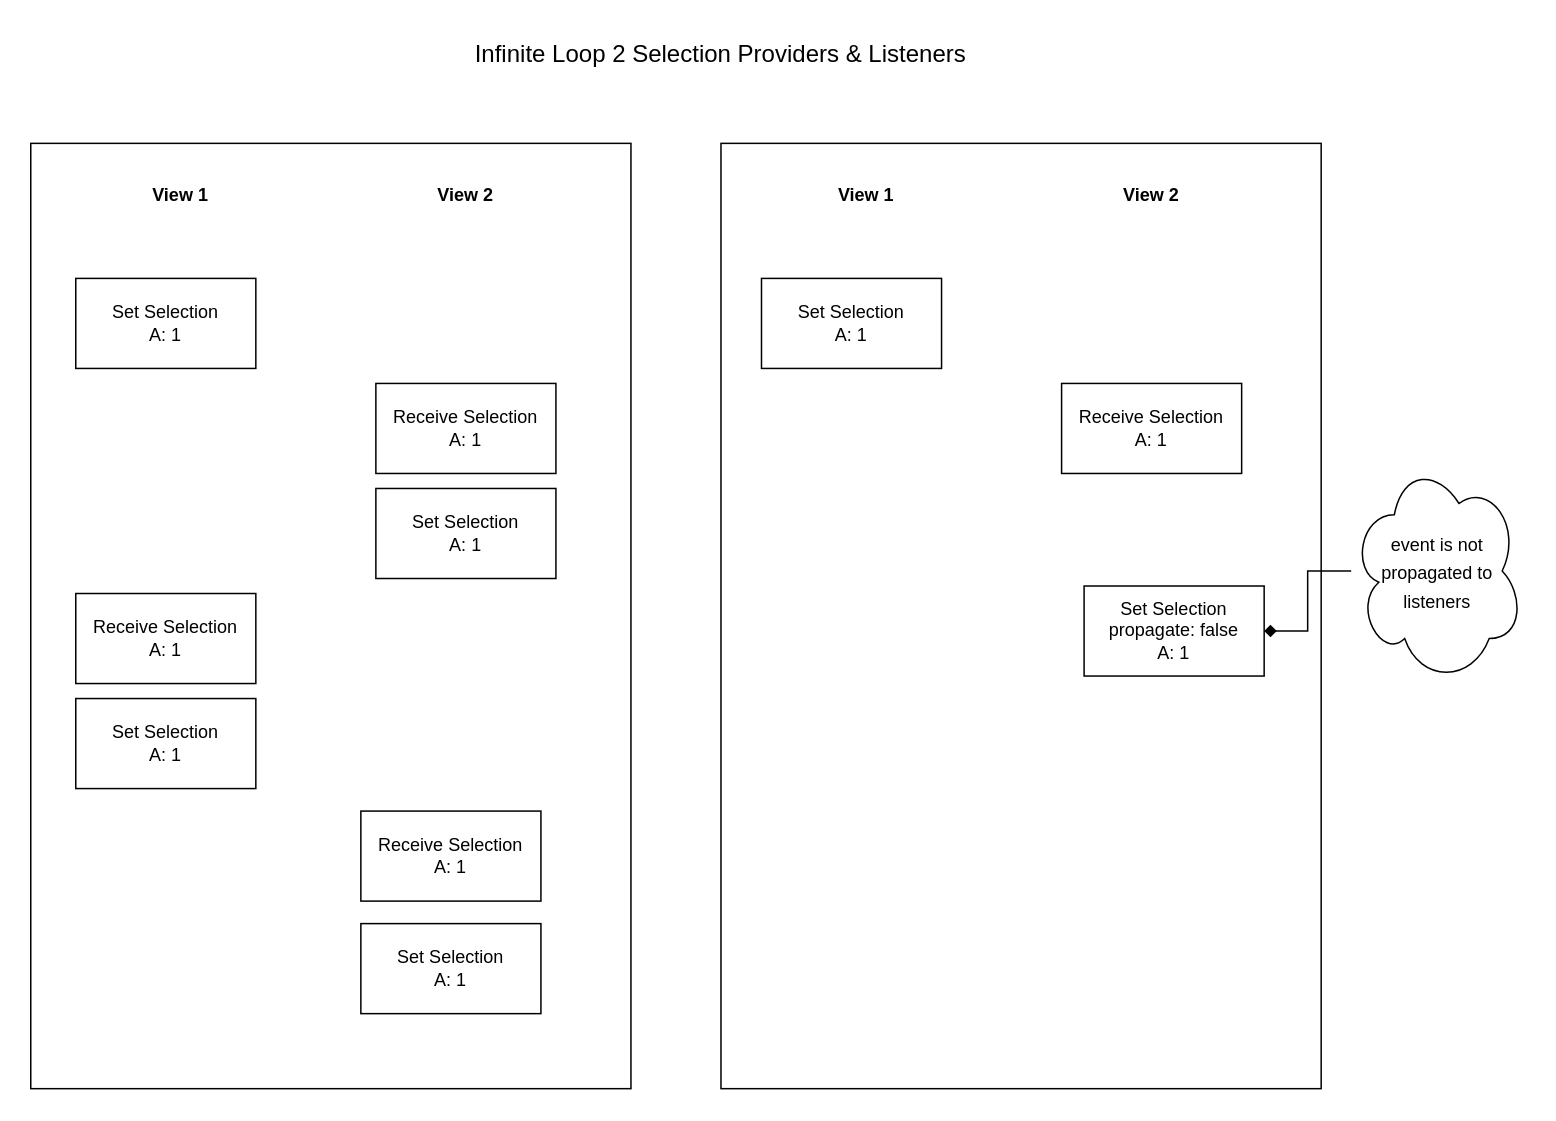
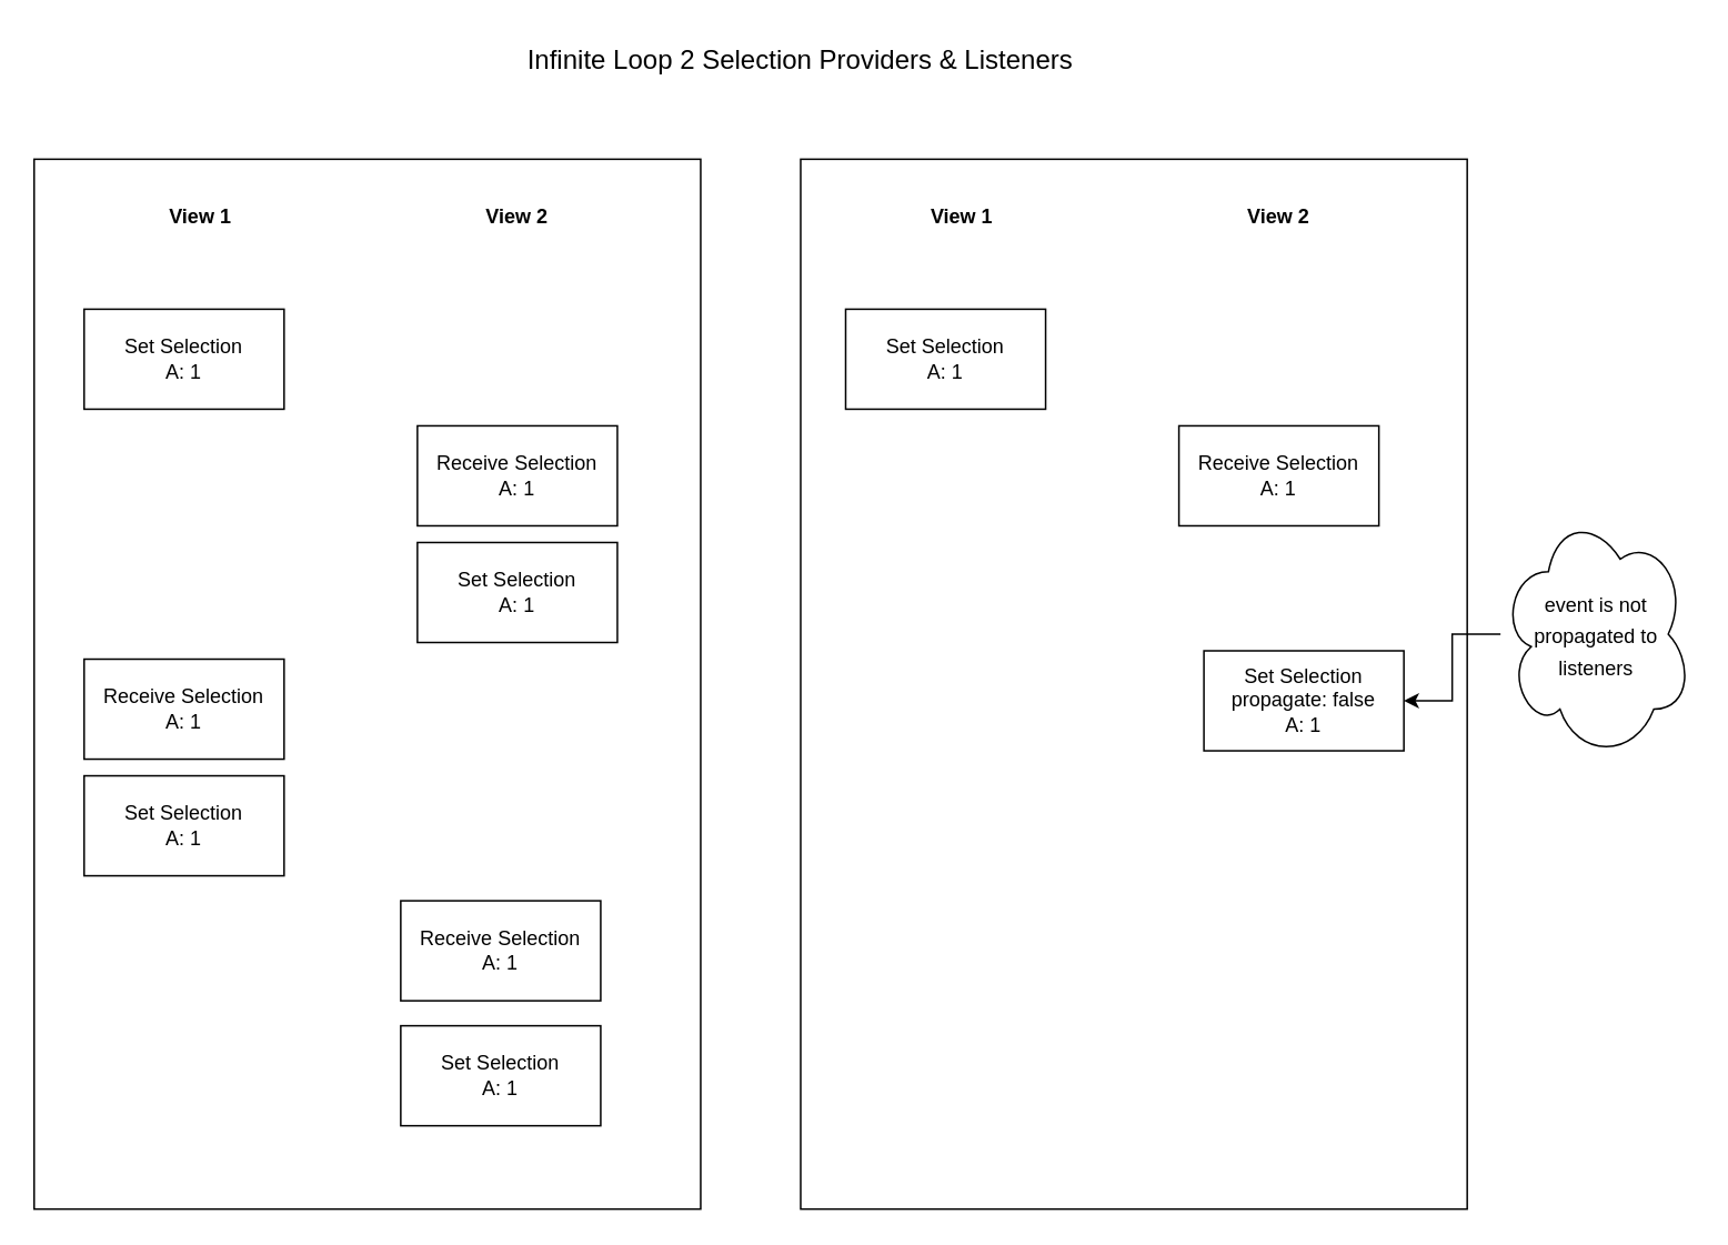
- <mxCell id="19" style="edgeStyle=orthogonalEdgeStyle;rounded=0;orthogonalLoop=1;jettySize=auto;html=1;entryX=1;entryY=0.5;entryDx=0;entryDy=0;fontSize=16;strokeColor=default;endArrow=diamond;" edge="1" parent="1" source="20" target="18"><mxGeometry relative="1" as="geometry" /></mxCell>
+ <mxCell id="19" style="edgeStyle=orthogonalEdgeStyle;rounded=0;orthogonalLoop=1;jettySize=auto;html=1;entryX=1;entryY=0.5;entryDx=0;entryDy=0;fontSize=16;strokeColor=default;" edge="1" parent="1" source="20" target="18"><mxGeometry relative="1" as="geometry" /></mxCell>
